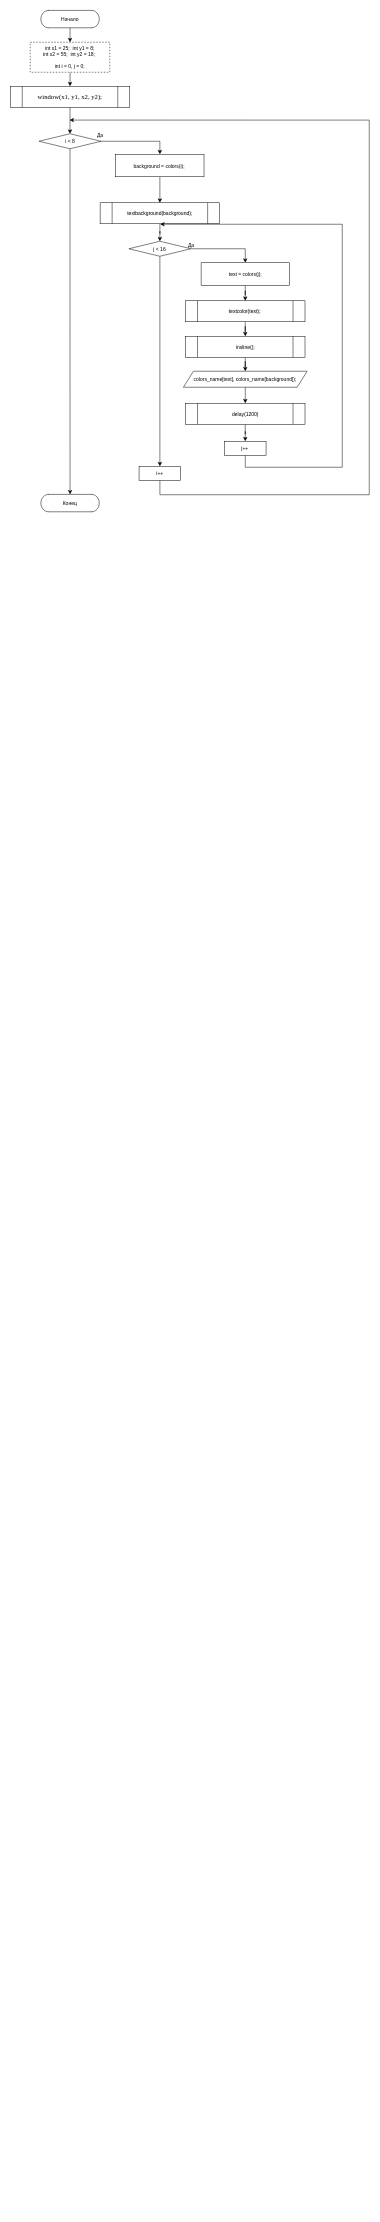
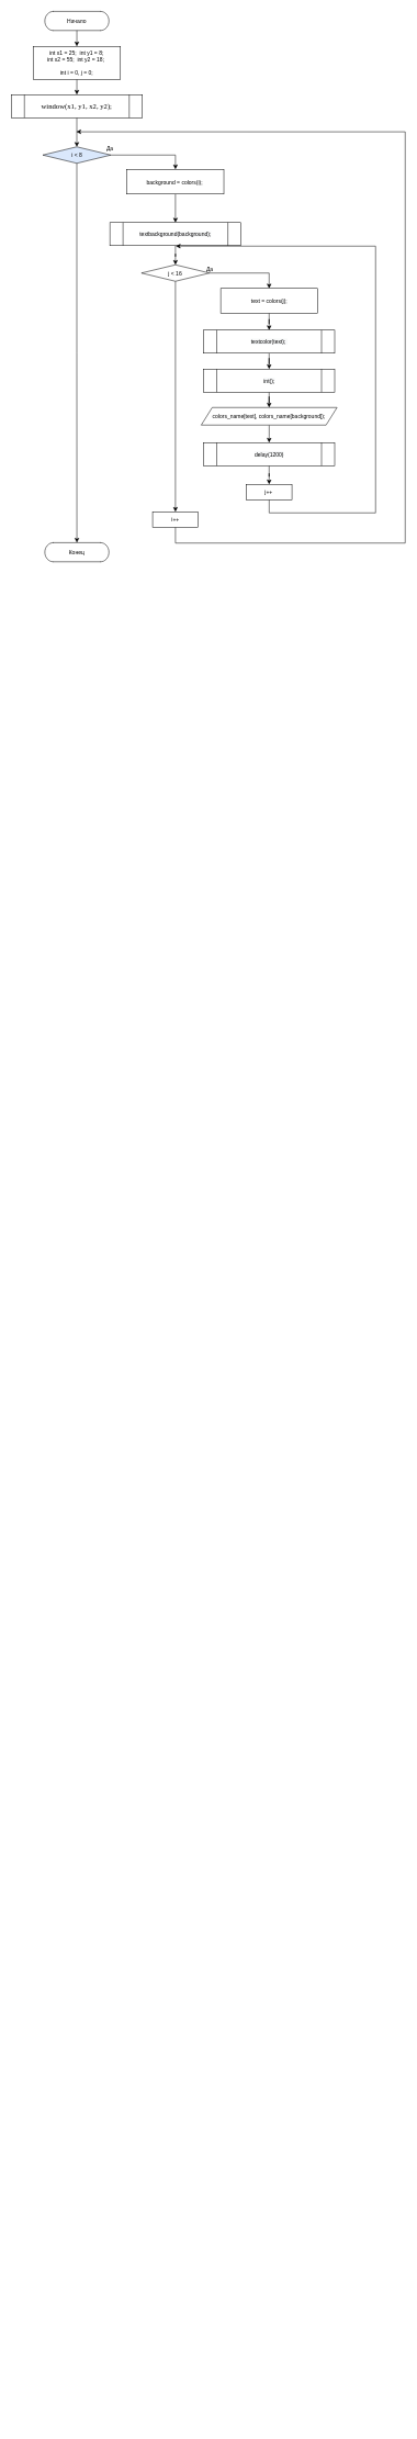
- <mxCell id="15" value="int x1 = 25;&amp;nbsp; int y1 = 8; &lt;br&gt;int x2 = 55;&amp;nbsp; int y2 = 18;&amp;nbsp;&lt;br&gt;&lt;br&gt;int i = 0, j = 0;" style="rounded=0;whiteSpace=wrap;html=1;fontSize=10;align=center;verticalAlign=middle;dashed=1;" vertex="1" parent="1"><mxGeometry x="59.97" y="84" width="159.06" height="60" as="geometry" /></mxCell>
+ <mxCell id="15" value="int x1 = 25;&amp;nbsp; int y1 = 8; &lt;br&gt;int x2 = 55;&amp;nbsp; int y2 = 18;&amp;nbsp;&lt;br&gt;&lt;br&gt;int i = 0, j = 0;" style="rounded=0;whiteSpace=wrap;html=1;fontSize=10;align=center;verticalAlign=middle;" vertex="1" parent="1"><mxGeometry x="59.97" y="84" width="159.06" height="60" as="geometry" /></mxCell>
- <mxCell id="19" value="i &amp;lt; 8" style="rhombus;whiteSpace=wrap;html=1;fontSize=10;align=center;verticalAlign=middle;" vertex="1" parent="1"><mxGeometry x="77.5" y="267" width="124" height="30" as="geometry" /></mxCell>
+ <mxCell id="19" value="i &amp;lt; 8" style="rhombus;whiteSpace=wrap;html=1;fontSize=10;align=center;verticalAlign=middle;fillColor=#dae8fc;" vertex="1" parent="1"><mxGeometry x="77.5" y="267" width="124" height="30" as="geometry" /></mxCell>
- <mxCell id="36" value="&lt;p class=&quot;MsoNormal&quot; style=&quot;background: white&quot;&gt;&lt;span style=&quot;background-color: rgb(248 , 249 , 250)&quot;&gt;insline();&lt;/span&gt;&lt;br&gt;&lt;/p&gt;" style="shape=process;whiteSpace=wrap;html=1;backgroundOutline=1;fontSize=10;" vertex="1" parent="1"><mxGeometry x="370.5" y="672" width="239" height="42" as="geometry" /></mxCell>
+ <mxCell id="36" value="&lt;p class=&quot;MsoNormal&quot; style=&quot;background: white&quot;&gt;&lt;span style=&quot;background-color: rgb(248 , 249 , 250)&quot;&gt;int();&lt;/span&gt;&lt;br&gt;&lt;/p&gt;" style="shape=process;whiteSpace=wrap;html=1;backgroundOutline=1;fontSize=10;" vertex="1" parent="1"><mxGeometry x="370.5" y="672" width="239" height="42" as="geometry" /></mxCell>
